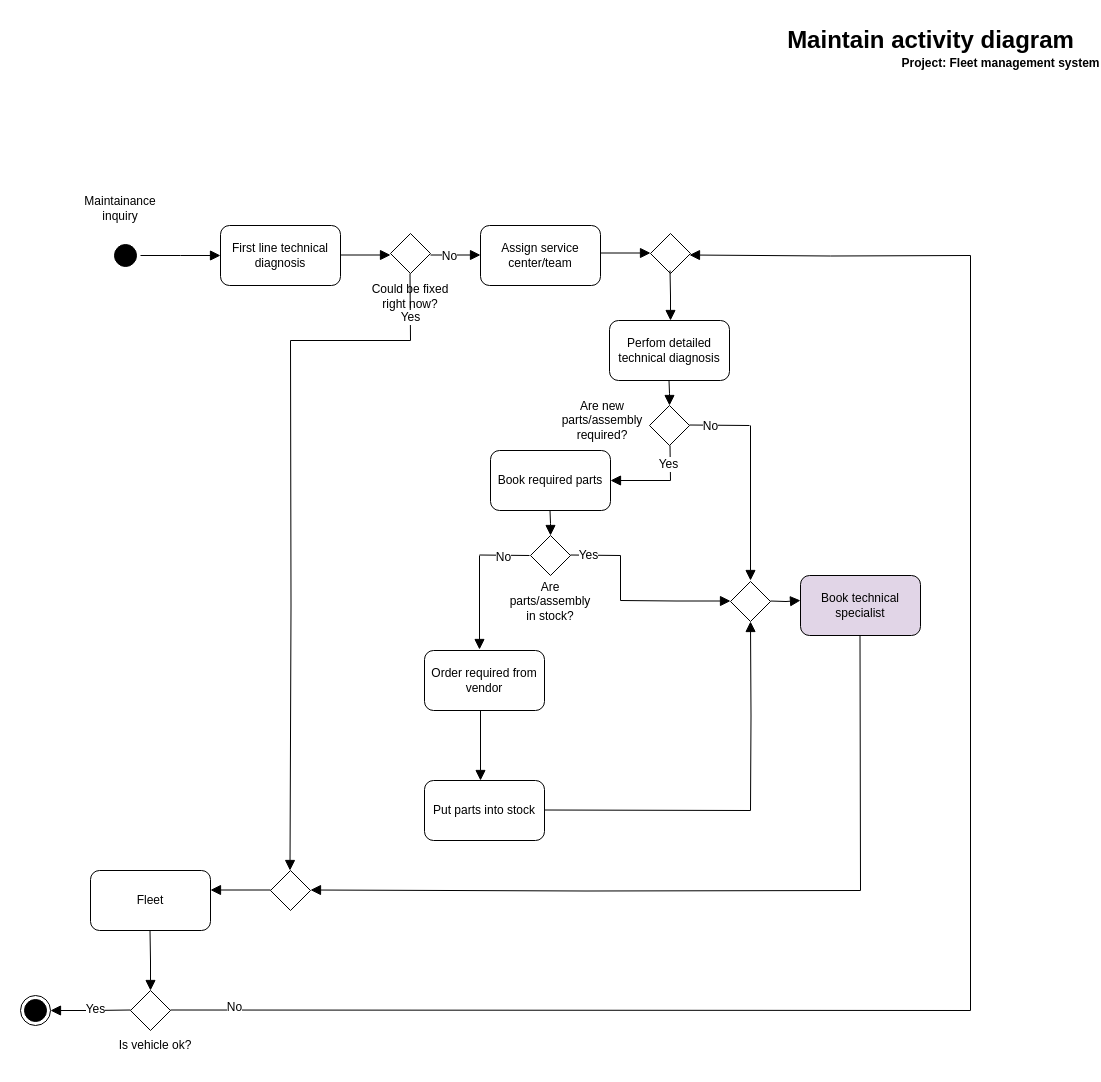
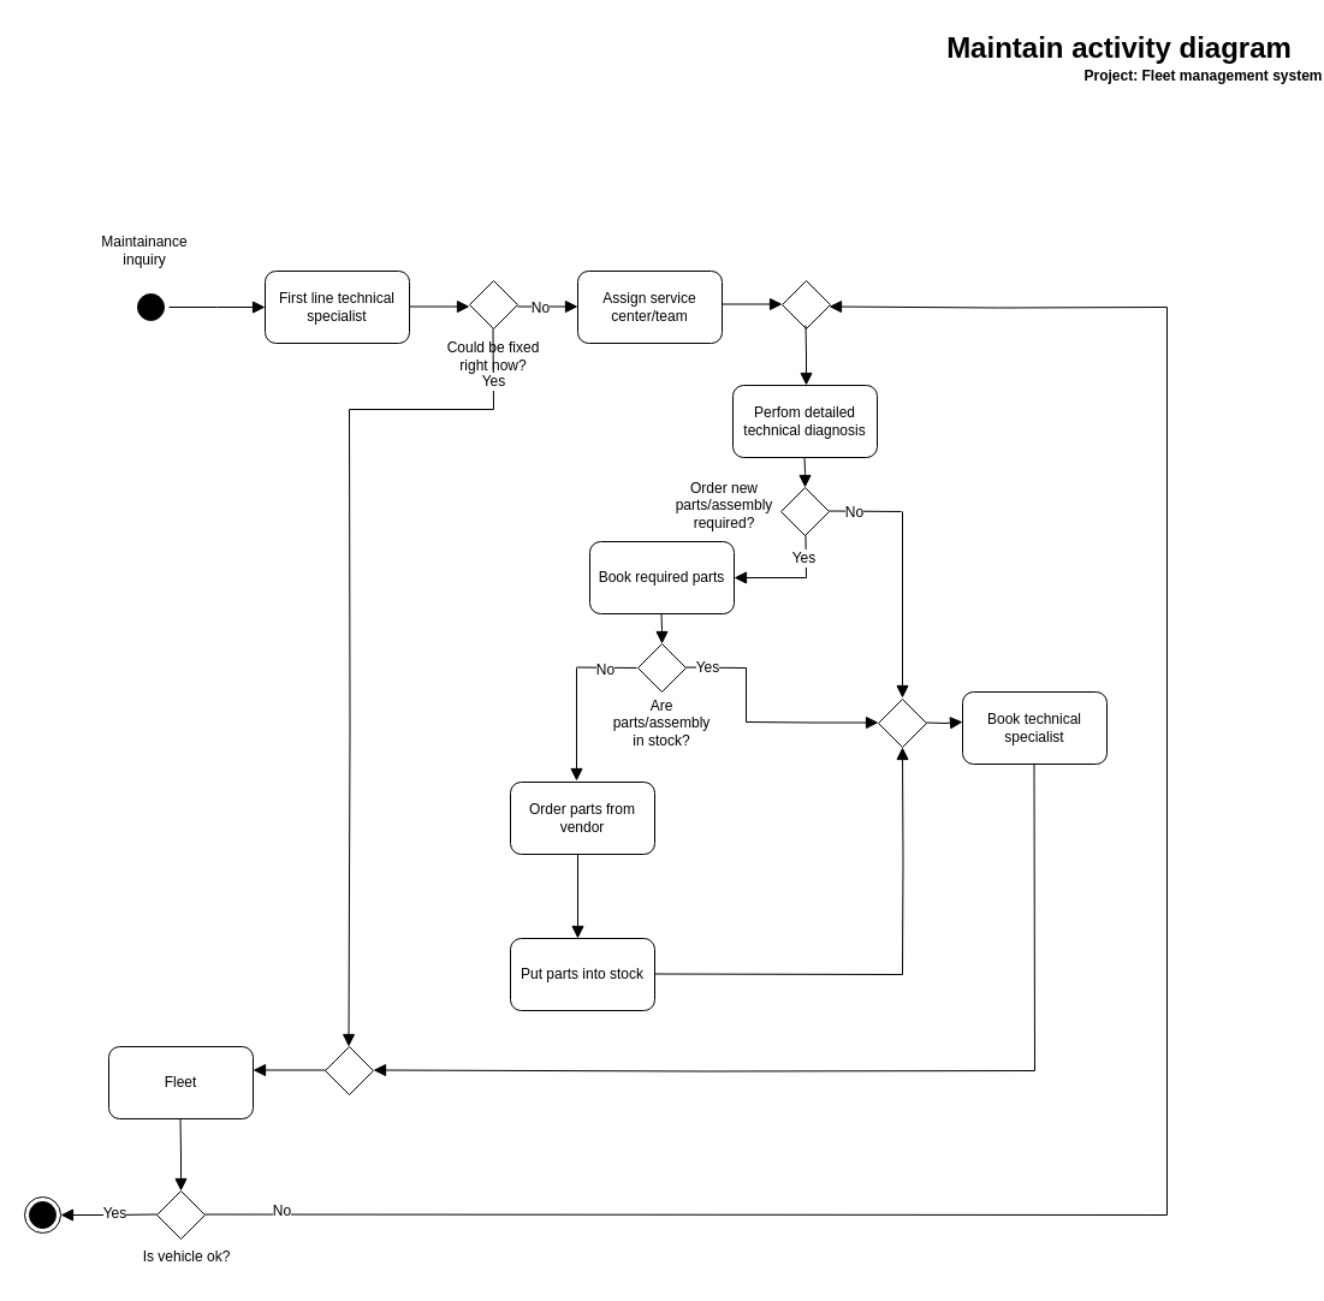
- <mxCell id="6" value="First line technical diagnosis" style="rounded=1;whiteSpace=wrap;html=1;" vertex="1" parent="1"><mxGeometry x="220" y="225" width="120" height="60" as="geometry" /></mxCell>
+ <mxCell id="6" value="First line technical specialist" style="rounded=1;whiteSpace=wrap;html=1;" vertex="1" parent="1"><mxGeometry x="220" y="225" width="120" height="60" as="geometry" /></mxCell>
- <mxCell id="23" value="Are new parts/assembly required?" style="text;html=1;strokeColor=none;fillColor=none;align=center;verticalAlign=middle;whiteSpace=wrap;rounded=0;" vertex="1" parent="1"><mxGeometry x="552" y="400" width="100" height="40" as="geometry" /></mxCell>
+ <mxCell id="23" value="Order new parts/assembly required?" style="text;html=1;strokeColor=none;fillColor=none;align=center;verticalAlign=middle;whiteSpace=wrap;rounded=0;" vertex="1" parent="1"><mxGeometry x="552" y="400" width="100" height="40" as="geometry" /></mxCell>
- <mxCell id="40" value="Book technical specialist" style="rounded=1;whiteSpace=wrap;html=1;fillColor=#e1d5e7;" vertex="1" parent="1"><mxGeometry x="800" y="575" width="120" height="60" as="geometry" /></mxCell>
+ <mxCell id="40" value="Book technical specialist" style="rounded=1;whiteSpace=wrap;html=1;" vertex="1" parent="1"><mxGeometry x="800" y="575" width="120" height="60" as="geometry" /></mxCell>
- <mxCell id="38" value="Order required from vendor" style="rounded=1;whiteSpace=wrap;html=1;" vertex="1" parent="1"><mxGeometry x="424" y="650" width="120" height="60" as="geometry" /></mxCell>
+ <mxCell id="38" value="Order parts from vendor" style="rounded=1;whiteSpace=wrap;html=1;" vertex="1" parent="1"><mxGeometry x="424" y="650" width="120" height="60" as="geometry" /></mxCell>
